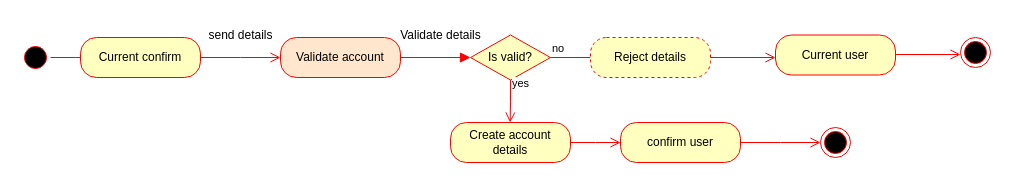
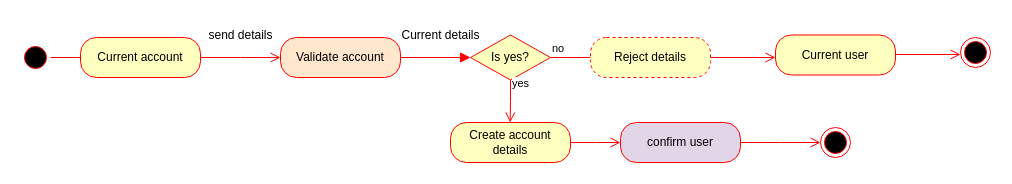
- <mxCell id="22" value="Validate details" style="text;html=1;align=center;verticalAlign=middle;resizable=0;points=[];autosize=1;strokeColor=none;fillColor=none;" vertex="1" parent="1"><mxGeometry x="390" y="20" width="100" height="30" as="geometry" /></mxCell>
+ <mxCell id="22" value="Current details" style="text;html=1;align=center;verticalAlign=middle;resizable=0;points=[];autosize=1;strokeColor=none;fillColor=none;" vertex="1" parent="1"><mxGeometry x="390" y="20" width="100" height="30" as="geometry" /></mxCell>
- <mxCell id="4" value="Current confirm" style="rounded=1;whiteSpace=wrap;html=1;arcSize=40;fontColor=#000000;fillColor=#ffffc0;strokeColor=#ff0000;" vertex="1" parent="1"><mxGeometry x="80" y="37" width="120" height="40" as="geometry" /></mxCell>
+ <mxCell id="4" value="Current account" style="rounded=1;whiteSpace=wrap;html=1;arcSize=40;fontColor=#000000;fillColor=#ffffc0;strokeColor=#ff0000;" vertex="1" parent="1"><mxGeometry x="80" y="37" width="120" height="40" as="geometry" /></mxCell>
- <mxCell id="8" value="Is valid?" style="rhombus;whiteSpace=wrap;html=1;fontColor=#000000;fillColor=#ffffc0;strokeColor=#ff0000;" vertex="1" parent="1"><mxGeometry x="470" y="34.5" width="80" height="45" as="geometry" /></mxCell>
+ <mxCell id="8" value="Is yes?" style="rhombus;whiteSpace=wrap;html=1;fontColor=#000000;fillColor=#ffffc0;strokeColor=#ff0000;" vertex="1" parent="1"><mxGeometry x="470" y="34.5" width="80" height="45" as="geometry" /></mxCell>
- <mxCell id="15" value="confirm user" style="rounded=1;whiteSpace=wrap;html=1;arcSize=40;fontColor=#000000;fillColor=#ffffc0;strokeColor=#ff0000;" vertex="1" parent="1"><mxGeometry x="620" y="122" width="120" height="40" as="geometry" /></mxCell>
+ <mxCell id="15" value="confirm user" style="rounded=1;whiteSpace=wrap;html=1;arcSize=40;fontColor=#000000;fillColor=#e1d5e7;strokeColor=#ff0000;" vertex="1" parent="1"><mxGeometry x="620" y="122" width="120" height="40" as="geometry" /></mxCell>
